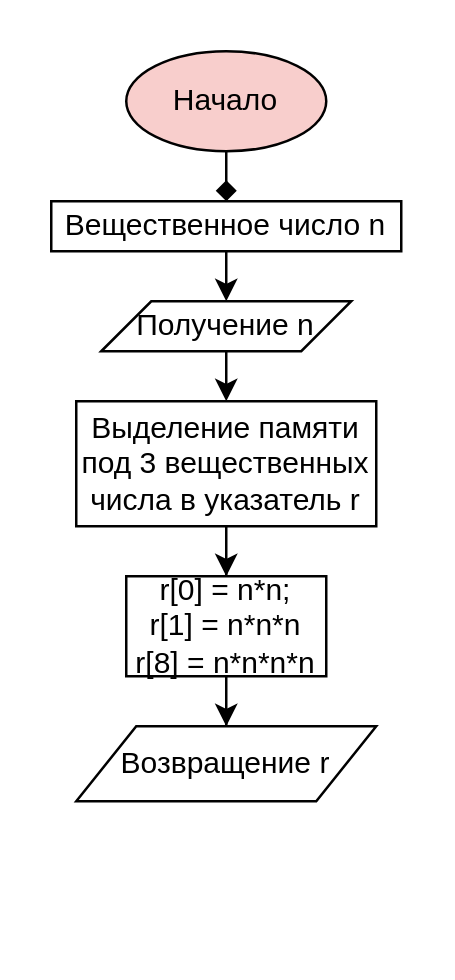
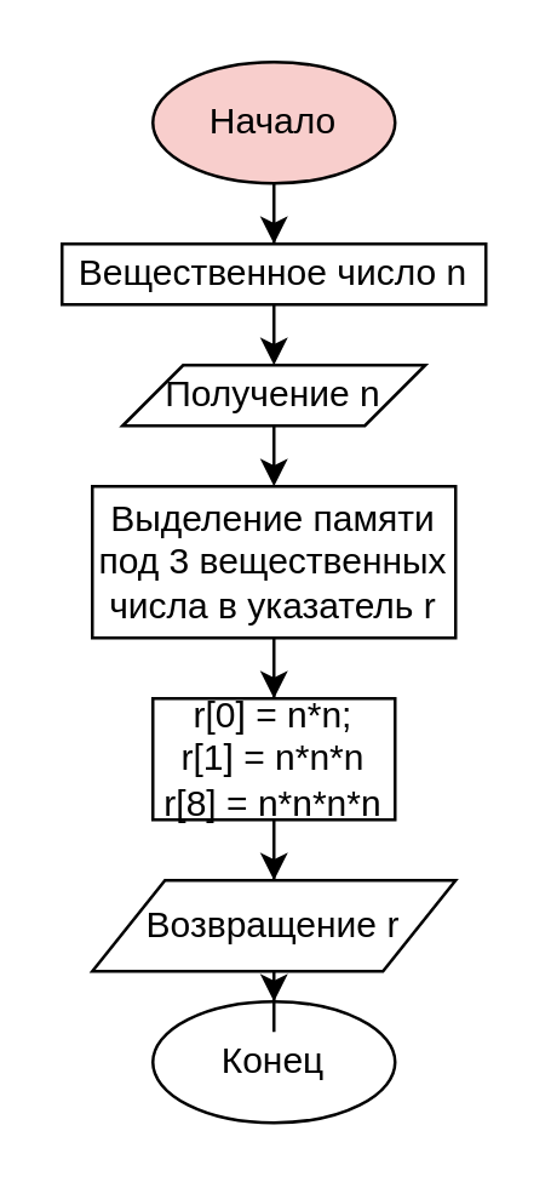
- <mxCell id="2" style="edgeStyle=orthogonalEdgeStyle;rounded=0;orthogonalLoop=1;jettySize=auto;html=1;endArrow=diamond;" edge="1" parent="1" source="3" target="5"><mxGeometry relative="1" as="geometry" /></mxCell>
+ <mxCell id="2" style="edgeStyle=orthogonalEdgeStyle;rounded=0;orthogonalLoop=1;jettySize=auto;html=1;" edge="1" parent="1" source="3" target="5"><mxGeometry relative="1" as="geometry" /></mxCell>
+ <mxCell id="13" style="edgeStyle=orthogonalEdgeStyle;rounded=0;orthogonalLoop=1;jettySize=auto;html=1;entryX=0.5;entryY=0;entryDx=0;entryDy=0;" edge="1" parent="1" source="14" target="8"><mxGeometry relative="1" as="geometry" /></mxCell>
+ <mxCell id="8" value="Конец" style="ellipse;whiteSpace=wrap;html=1;" vertex="1" parent="1"><mxGeometry x="50" y="330" width="80" height="40" as="geometry" /></mxCell>
